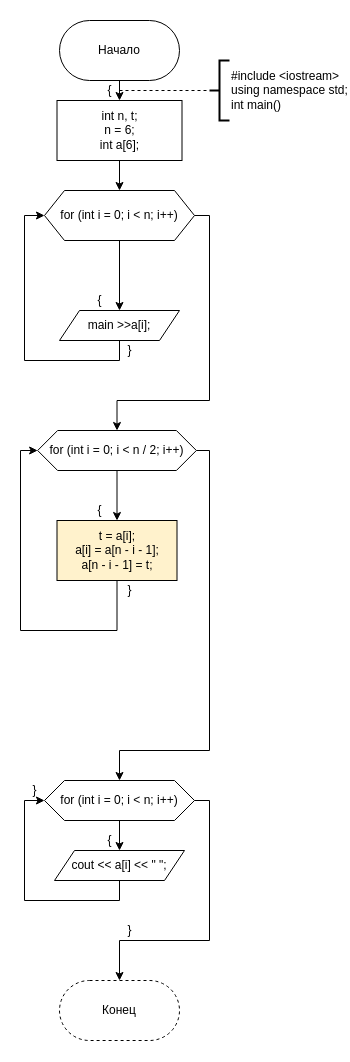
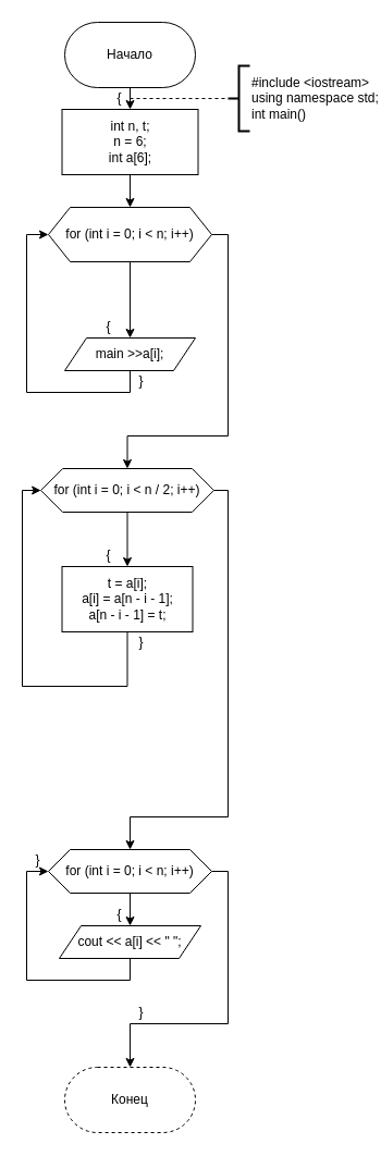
- <mxCell id="31" value="&lt;div&gt;t = a[i];&lt;/div&gt;&lt;div&gt;&lt;span&gt;a[i] = a[n - i - 1];&lt;/span&gt;&lt;/div&gt;&lt;div&gt;&lt;span&gt;a[n - i - 1] = t;&lt;/span&gt;&lt;/div&gt;" style="rounded=0;whiteSpace=wrap;html=1;fillColor=#fff2cc;" vertex="1" parent="1"><mxGeometry x="56.5" y="520" width="120" height="60" as="geometry" /></mxCell>
+ <mxCell id="31" value="&lt;div&gt;t = a[i];&lt;/div&gt;&lt;div&gt;&lt;span&gt;a[i] = a[n - i - 1];&lt;/span&gt;&lt;/div&gt;&lt;div&gt;&lt;span&gt;a[n - i - 1] = t;&lt;/span&gt;&lt;/div&gt;" style="rounded=0;whiteSpace=wrap;html=1;" vertex="1" parent="1"><mxGeometry x="56.5" y="520" width="120" height="60" as="geometry" /></mxCell>
